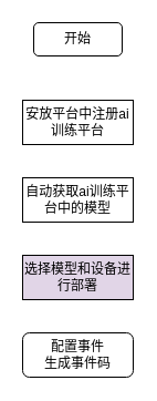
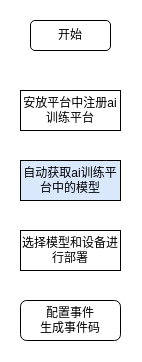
- <mxCell id="4" value="自动获取ai训练平台中的模型" style="rounded=0;whiteSpace=wrap;html=1;" vertex="1" parent="1"><mxGeometry x="20" y="160" width="100" height="40" as="geometry" /></mxCell>
+ <mxCell id="4" value="自动获取ai训练平台中的模型" style="rounded=0;whiteSpace=wrap;html=1;fillColor=#dae8fc;" vertex="1" parent="1"><mxGeometry x="20" y="160" width="100" height="40" as="geometry" /></mxCell>
- <mxCell id="5" value="选择模型和设备进行部署" style="rounded=0;whiteSpace=wrap;html=1;fillColor=#e1d5e7;" vertex="1" parent="1"><mxGeometry x="20" y="230" width="100" height="40" as="geometry" /></mxCell>
+ <mxCell id="5" value="选择模型和设备进行部署" style="rounded=0;whiteSpace=wrap;html=1;" vertex="1" parent="1"><mxGeometry x="20" y="230" width="100" height="40" as="geometry" /></mxCell>
